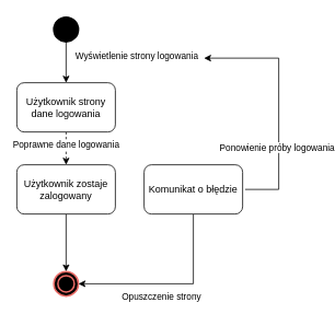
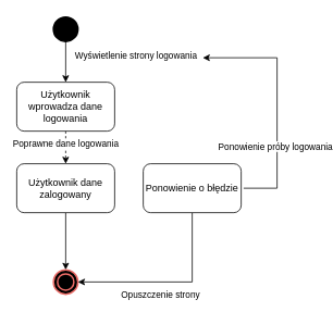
- <mxCell id="8" value="Użytkownik strony dane logowania" style="rounded=1;whiteSpace=wrap;html=1;" parent="1" vertex="1"><mxGeometry x="20" y="100" width="120" height="60" as="geometry" /></mxCell>
+ <mxCell id="8" value="Użytkownik wprowadza dane logowania" style="rounded=1;whiteSpace=wrap;html=1;" parent="1" vertex="1"><mxGeometry x="20" y="100" width="120" height="60" as="geometry" /></mxCell>
- <mxCell id="10" value="Użytkownik zostaje zalogowany" style="rounded=1;whiteSpace=wrap;html=1;" parent="1" vertex="1"><mxGeometry x="20" y="200" width="120" height="60" as="geometry" /></mxCell>
+ <mxCell id="10" value="Użytkownik dane zalogowany" style="rounded=1;whiteSpace=wrap;html=1;" parent="1" vertex="1"><mxGeometry x="20" y="200" width="120" height="60" as="geometry" /></mxCell>
- <mxCell id="15" value="Komunikat o błędzie" style="rounded=1;whiteSpace=wrap;html=1;" vertex="1" parent="1"><mxGeometry x="175" y="200" width="120" height="60" as="geometry" /></mxCell>
+ <mxCell id="15" value="Ponowienie o błędzie" style="rounded=1;whiteSpace=wrap;html=1;" vertex="1" parent="1"><mxGeometry x="175" y="200" width="120" height="60" as="geometry" /></mxCell>
